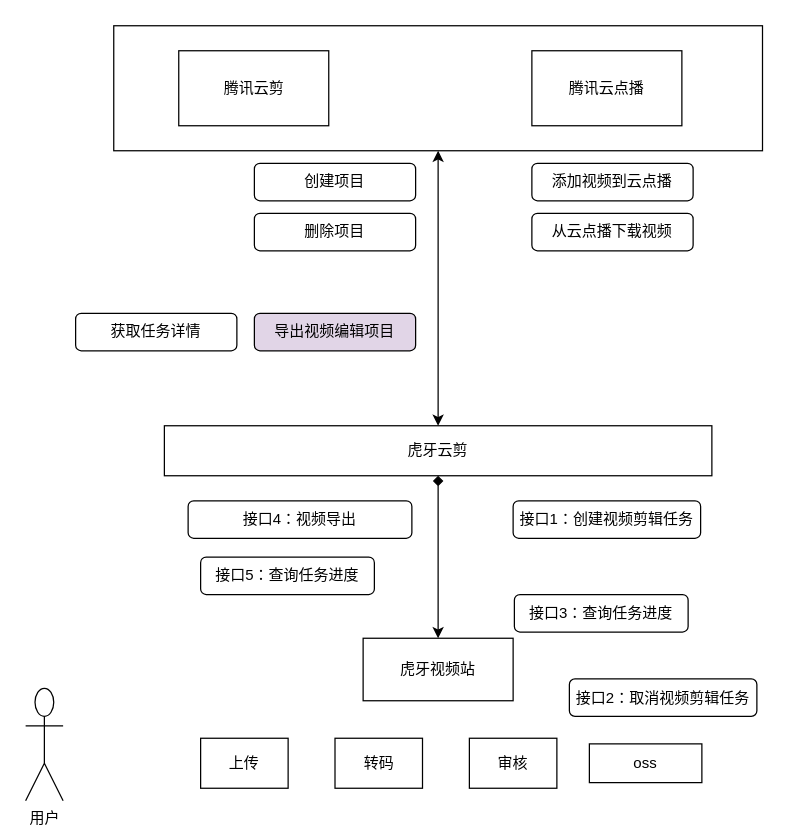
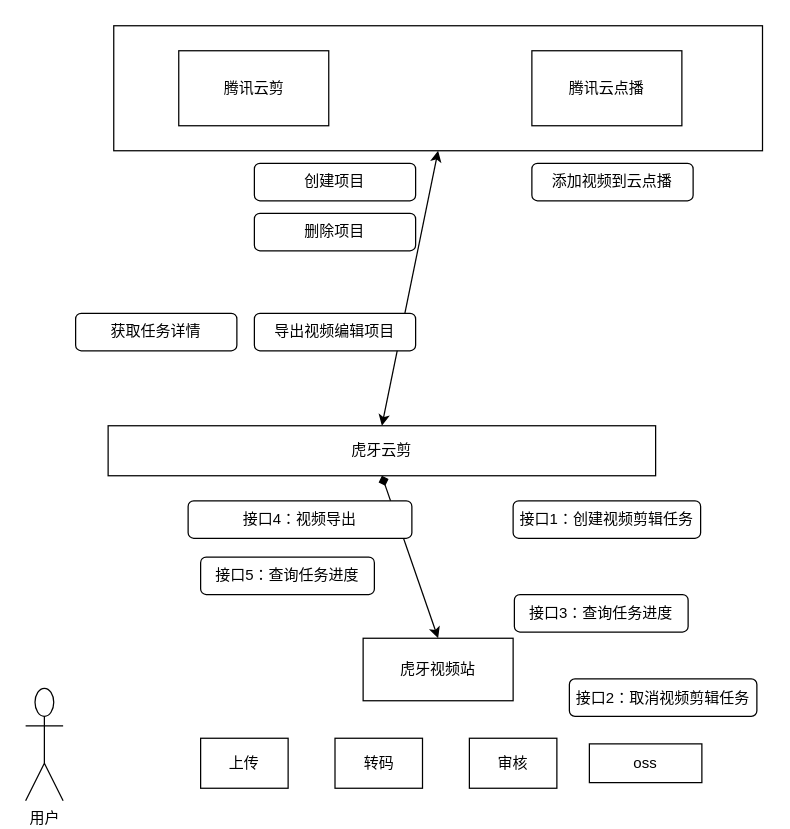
- <mxCell id="23" value="从云点播下载视频" style="rounded=1;whiteSpace=wrap;html=1;" vertex="1" parent="1"><mxGeometry x="425" y="170" width="129" height="30" as="geometry" /></mxCell>
- <mxCell id="22" value="导出视频编辑项目" style="rounded=1;whiteSpace=wrap;html=1;fillColor=#e1d5e7;" vertex="1" parent="1"><mxGeometry x="203" y="250" width="129" height="30" as="geometry" /></mxCell>
+ <mxCell id="22" value="导出视频编辑项目" style="rounded=1;whiteSpace=wrap;html=1;" vertex="1" parent="1"><mxGeometry x="203" y="250" width="129" height="30" as="geometry" /></mxCell>
- <mxCell id="11" value="虎牙云剪" style="rounded=0;whiteSpace=wrap;html=1;" parent="1" vertex="1"><mxGeometry x="131" y="340" width="438" height="40" as="geometry" /></mxCell>
+ <mxCell id="11" value="虎牙云剪" style="rounded=0;whiteSpace=wrap;html=1;" parent="1" vertex="1"><mxGeometry x="86" y="340" width="438" height="40" as="geometry" /></mxCell>
